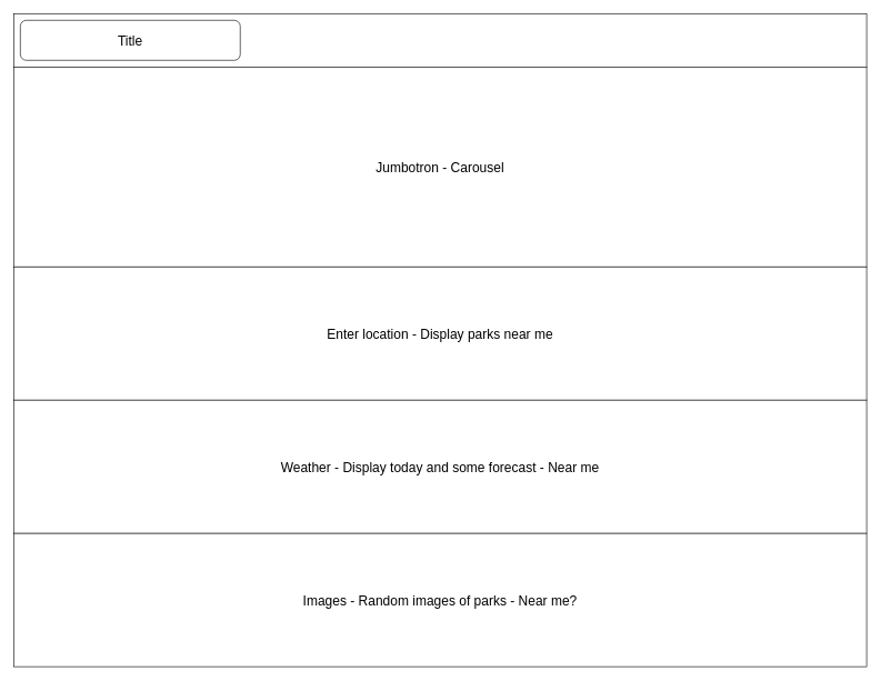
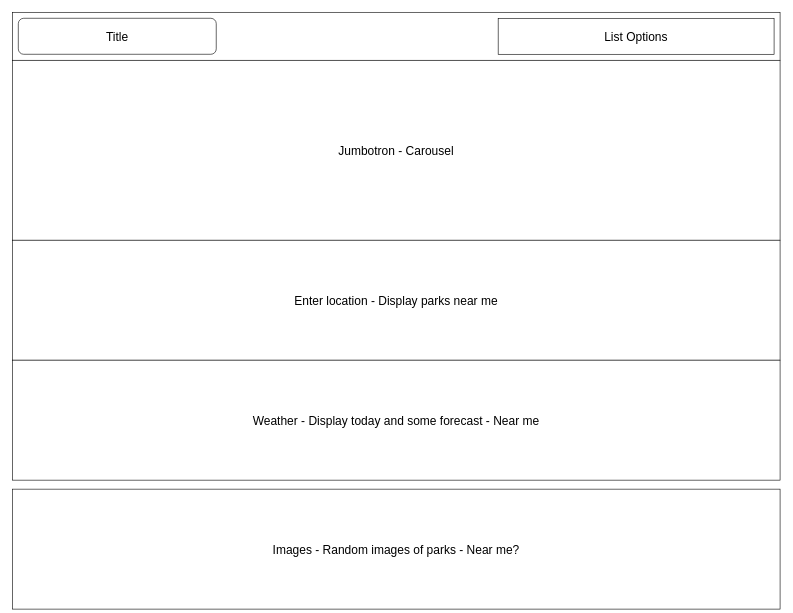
+ <mxCell id="4" value="List Options" style="rounded=0;whiteSpace=wrap;html=1;fontSize=20;" vertex="1" parent="1"><mxGeometry x="830" y="30" width="460" height="60" as="geometry" /></mxCell>
- <mxCell id="8" value="Images - Random images of parks - Near me?" style="rounded=0;whiteSpace=wrap;html=1;fontSize=20;" vertex="1" parent="1"><mxGeometry y="800" width="1280" height="200" as="geometry" x="20" /></mxCell>
+ <mxCell id="8" value="Images - Random images of parks - Near me?" style="rounded=0;whiteSpace=wrap;html=1;fontSize=20;" vertex="1" parent="1"><mxGeometry x="20" y="815" width="1280" height="200" as="geometry" /></mxCell>
